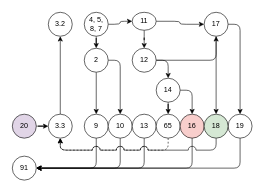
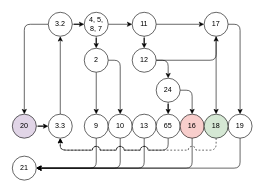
- <mxCell id="15" value="11" style="ellipse;whiteSpace=wrap;html=1;aspect=fixed;rounded=1;" vertex="1" parent="1"><mxGeometry x="220" y="20" width="40" height="30" as="geometry" /></mxCell>
+ <mxCell id="15" value="11" style="ellipse;whiteSpace=wrap;html=1;aspect=fixed;rounded=1;" vertex="1" parent="1"><mxGeometry x="220" y="20" width="40" height="40" as="geometry" /></mxCell>
+ <mxCell id="2" style="edgeStyle=orthogonalEdgeStyle;orthogonalLoop=1;jettySize=auto;html=1;" edge="1" parent="1" source="4" target="9"><mxGeometry relative="1" as="geometry" /></mxCell>
+ <mxCell id="3" style="edgeStyle=orthogonalEdgeStyle;orthogonalLoop=1;jettySize=auto;html=1;entryX=0.5;entryY=0;entryDx=0;entryDy=0;" edge="1" parent="1" source="4" target="6"><mxGeometry relative="1" as="geometry"><Array as="points"><mxPoint x="40" y="40" /></Array></mxGeometry></mxCell>
- <mxCell id="28" value="14" style="ellipse;whiteSpace=wrap;html=1;aspect=fixed;rounded=1;" vertex="1" parent="1"><mxGeometry x="260" y="130" width="40" height="40" as="geometry" /></mxCell>
+ <mxCell id="28" value="24" style="ellipse;whiteSpace=wrap;html=1;aspect=fixed;rounded=1;" vertex="1" parent="1"><mxGeometry x="260" y="130" width="40" height="40" as="geometry" /></mxCell>
- <mxCell id="31" style="edgeStyle=orthogonalEdgeStyle;orthogonalLoop=1;jettySize=auto;html=1;jumpStyle=arc;jumpSize=13;dashed=1;" edge="1" parent="1" source="32" target="40"><mxGeometry relative="1" as="geometry"><Array as="points"><mxPoint x="280" y="250" /></Array></mxGeometry></mxCell>
+ <mxCell id="31" style="edgeStyle=orthogonalEdgeStyle;orthogonalLoop=1;jettySize=auto;html=1;jumpStyle=arc;jumpSize=13;" edge="1" parent="1" source="32" target="40"><mxGeometry relative="1" as="geometry"><Array as="points"><mxPoint x="280" y="250" /></Array></mxGeometry></mxCell>
- <mxCell id="37" style="edgeStyle=orthogonalEdgeStyle;orthogonalLoop=1;jettySize=auto;html=1;jumpStyle=arc;jumpSize=13;" edge="1" parent="1" source="38" target="40"><mxGeometry relative="1" as="geometry"><Array as="points"><mxPoint x="360" y="250" /></Array></mxGeometry></mxCell>
+ <mxCell id="37" style="edgeStyle=orthogonalEdgeStyle;orthogonalLoop=1;jettySize=auto;html=1;jumpStyle=arc;jumpSize=13;dashed=1;" edge="1" parent="1" source="38" target="40"><mxGeometry relative="1" as="geometry"><Array as="points"><mxPoint x="360" y="250" /></Array></mxGeometry></mxCell>
- <mxCell id="41" value="91" style="ellipse;whiteSpace=wrap;html=1;aspect=fixed;rounded=1;" vertex="1" parent="1"><mxGeometry x="20" y="260" width="40" height="40" as="geometry" /></mxCell>
+ <mxCell id="41" value="21" style="ellipse;whiteSpace=wrap;html=1;aspect=fixed;rounded=1;" vertex="1" parent="1"><mxGeometry x="20" y="260" width="40" height="40" as="geometry" /></mxCell>
